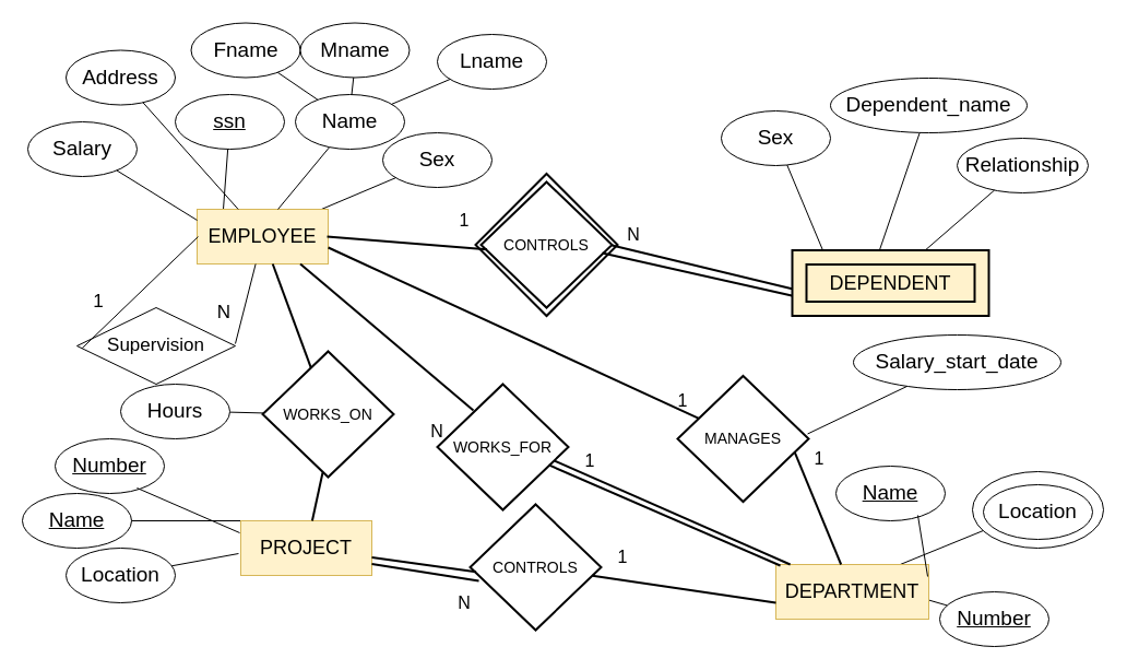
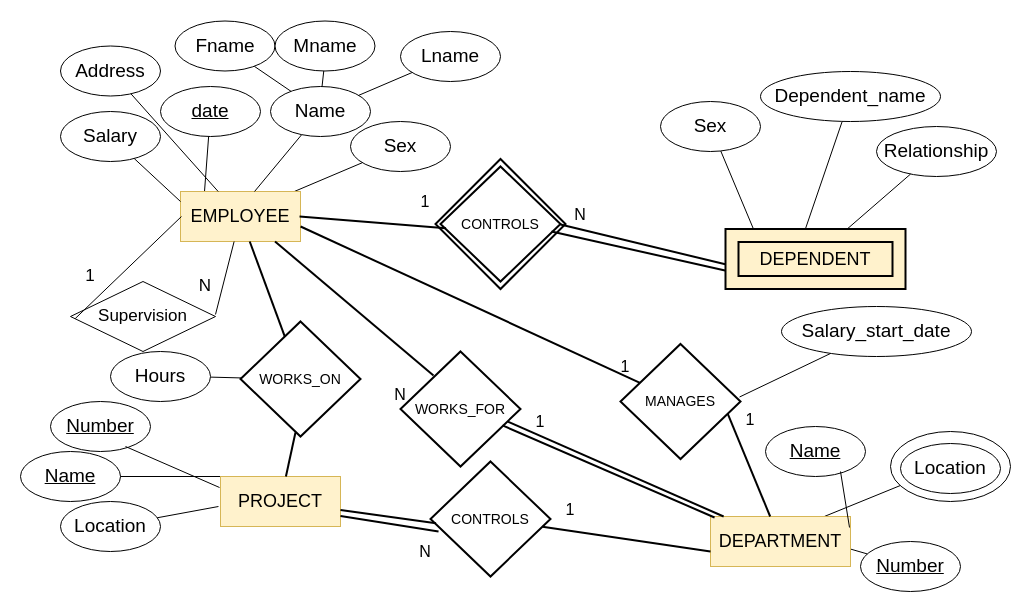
- <mxCell id="3" value="&lt;u&gt;ssn&lt;/u&gt;" style="ellipse;whiteSpace=wrap;html=1;fontSize=19;" parent="1" vertex="1"><mxGeometry x="160" y="86" width="100" height="50" as="geometry" /></mxCell>
+ <mxCell id="3" value="&lt;u&gt;date&lt;/u&gt;" style="ellipse;whiteSpace=wrap;html=1;fontSize=19;" parent="1" vertex="1"><mxGeometry x="160" y="86" width="100" height="50" as="geometry" /></mxCell>
- <mxCell id="35" value="Salary" style="ellipse;whiteSpace=wrap;html=1;fontSize=19;" parent="1" vertex="1"><mxGeometry x="25" y="111" width="100" height="50" as="geometry" /></mxCell>
+ <mxCell id="35" value="Salary" style="ellipse;whiteSpace=wrap;html=1;fontSize=19;" parent="1" vertex="1"><mxGeometry x="60" y="111" width="100" height="50" as="geometry" /></mxCell>
